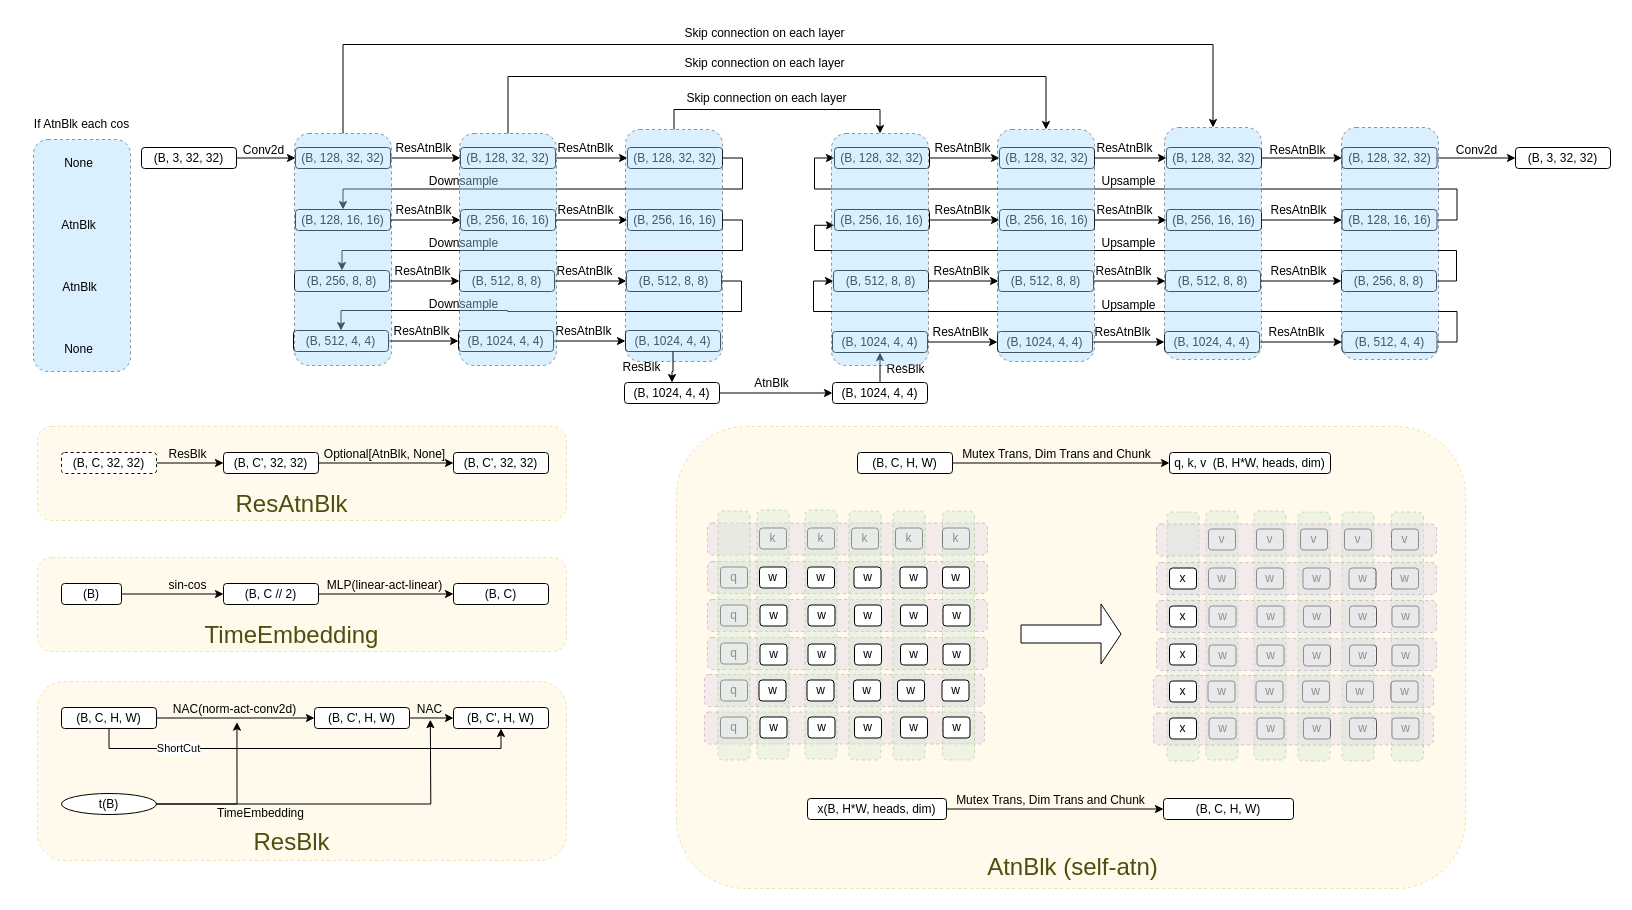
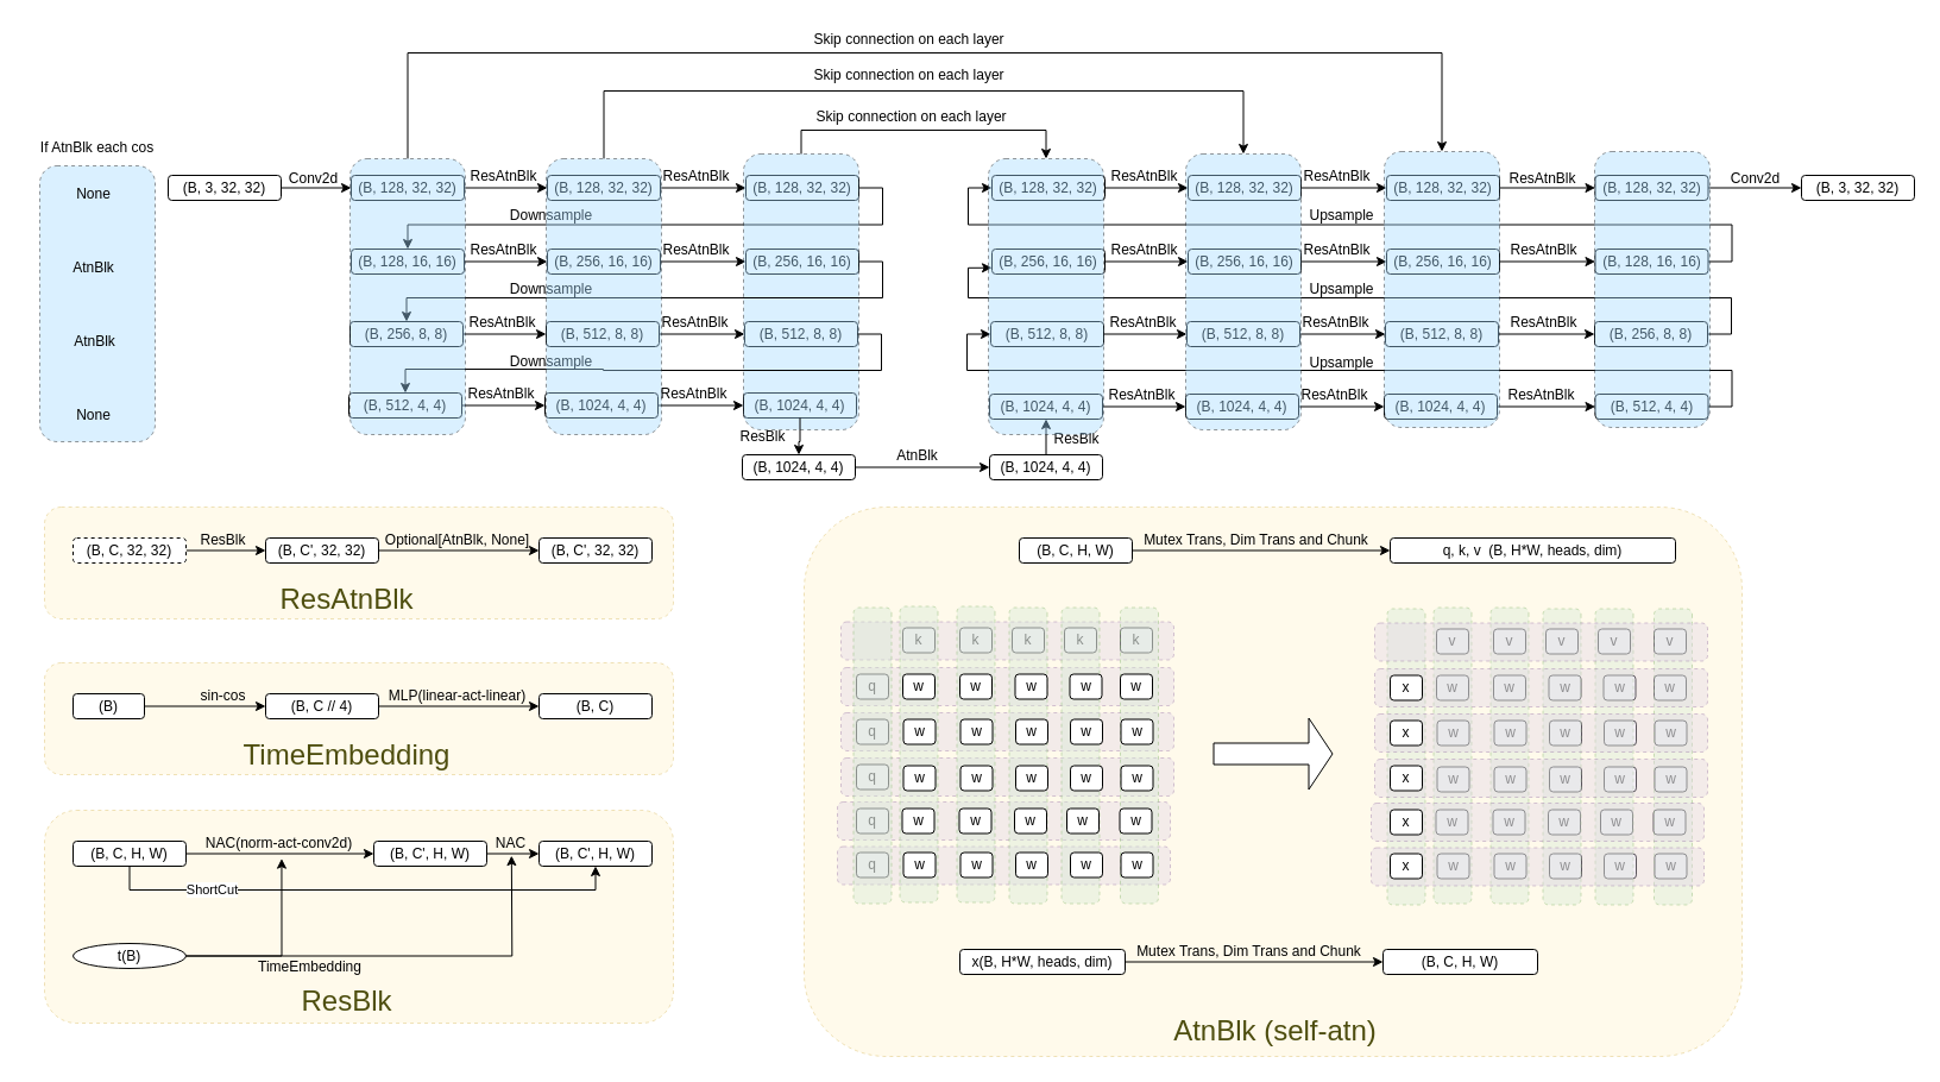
- <mxCell id="183" value="q, k, v&amp;nbsp; (B, H*W, heads, dim)" style="rounded=1;whiteSpace=wrap;html=1;" parent="1" vertex="1"><mxGeometry x="1169" y="452" width="161" height="21" as="geometry" /></mxCell>
+ <mxCell id="183" value="q, k, v&amp;nbsp; (B, H*W, heads, dim)" style="rounded=1;whiteSpace=wrap;html=1;" parent="1" vertex="1"><mxGeometry x="1169" y="452" width="240" height="21" as="geometry" /></mxCell>
- <mxCell id="161" value="(B, C // 2)" style="rounded=1;whiteSpace=wrap;html=1;" parent="1" vertex="1"><mxGeometry x="223" y="583" width="95" height="21" as="geometry" /></mxCell>
+ <mxCell id="161" value="(B, C // 4)" style="rounded=1;whiteSpace=wrap;html=1;" parent="1" vertex="1"><mxGeometry x="223" y="583" width="95" height="21" as="geometry" /></mxCell>
